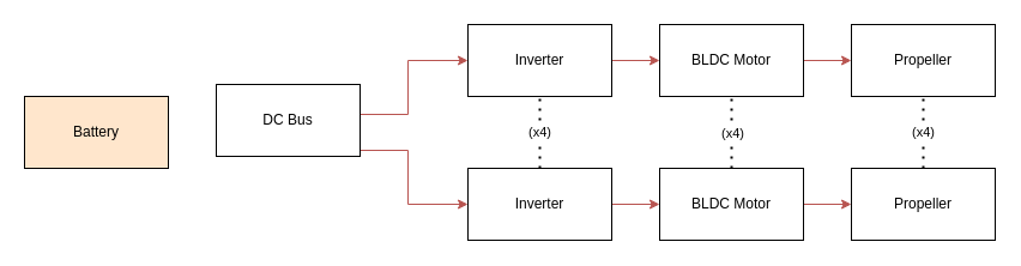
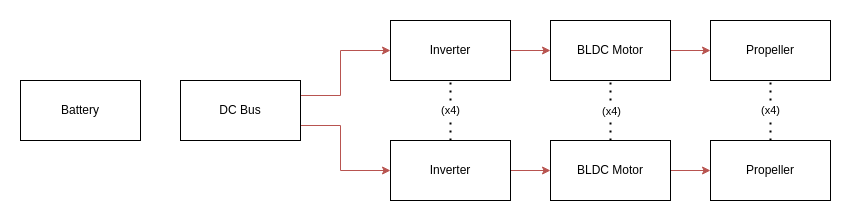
- <mxCell id="5" value="DC Bus" style="rounded=0;whiteSpace=wrap;html=1;" parent="1" vertex="1"><mxGeometry x="180" y="70" width="120" height="60" as="geometry" /></mxCell>
+ <mxCell id="5" value="DC Bus" style="rounded=0;whiteSpace=wrap;html=1;" parent="1" vertex="1"><mxGeometry x="180" y="80" width="120" height="60" as="geometry" /></mxCell>
- <mxCell id="2" value="Battery" style="rounded=0;whiteSpace=wrap;html=1;fillColor=#ffe6cc;" parent="1" vertex="1"><mxGeometry y="80" width="120" height="60" as="geometry" x="20" /></mxCell>
+ <mxCell id="2" value="Battery" style="rounded=0;whiteSpace=wrap;html=1;" parent="1" vertex="1"><mxGeometry y="80" width="120" height="60" as="geometry" x="20" /></mxCell>
